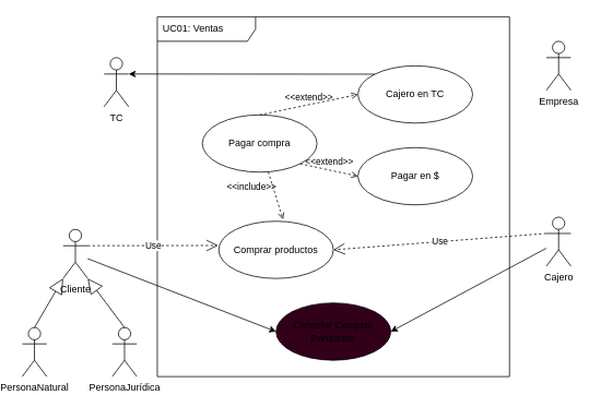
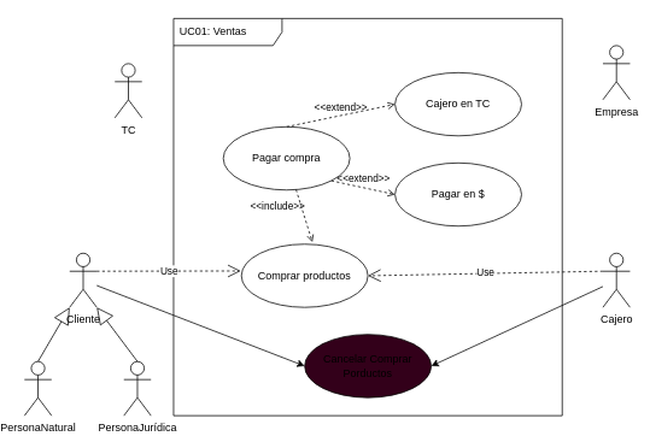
- <mxCell id="19" value="" style="edgeStyle=none;orthogonalLoop=1;jettySize=auto;html=1;entryX=1;entryY=0.333;entryDx=0;entryDy=0;entryPerimeter=0;exitX=0;exitY=0;exitDx=0;exitDy=0;" parent="1" source="11" target="18" edge="1"><mxGeometry width="100" relative="1" as="geometry"><mxPoint x="400" y="90" as="sourcePoint" /><mxPoint x="500" y="90" as="targetPoint" /><Array as="points" /></mxGeometry></mxCell>
- <mxCell id="16" value="Cajero" style="shape=umlActor;verticalLabelPosition=bottom;verticalAlign=top;html=1;" parent="1" vertex="1"><mxGeometry x="660" y="265" width="30" height="60" as="geometry" /></mxCell>
+ <mxCell id="16" value="Cajero" style="shape=umlActor;verticalLabelPosition=bottom;verticalAlign=top;html=1;" parent="1" vertex="1"><mxGeometry x="660" y="280" width="30" height="60" as="geometry" /></mxCell>
